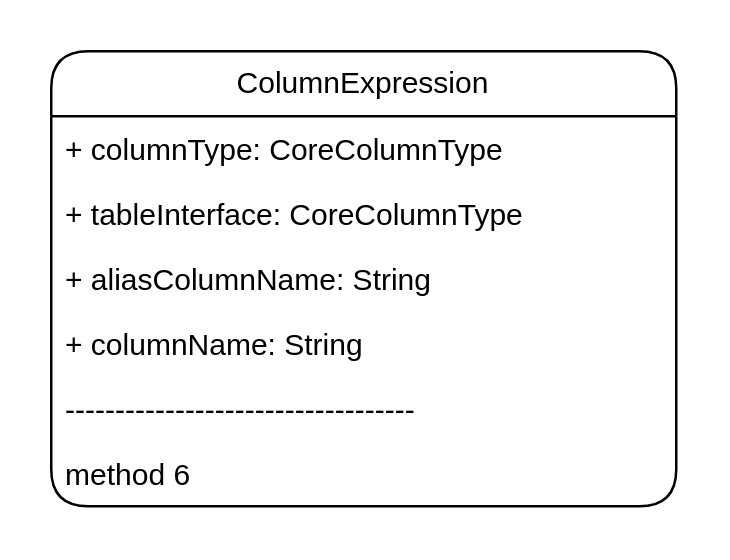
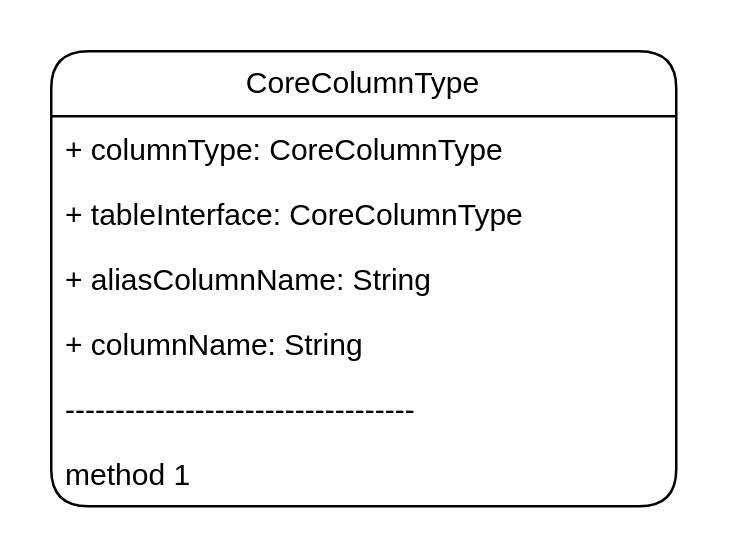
- <mxCell id="2" value="ColumnExpression" style="swimlane;fontStyle=0;childLayout=stackLayout;horizontal=1;startSize=26;fillColor=none;horizontalStack=0;resizeParent=1;resizeParentMax=0;resizeLast=0;collapsible=1;marginBottom=0;whiteSpace=wrap;html=1;swimlaneLine=1;glass=0;shadow=0;rounded=1;arcSize=19;" parent="1" vertex="1"><mxGeometry x="20" y="20" width="250" height="182" as="geometry" /></mxCell>
+ <mxCell id="2" value="CoreColumnType" style="swimlane;fontStyle=0;childLayout=stackLayout;horizontal=1;startSize=26;fillColor=none;horizontalStack=0;resizeParent=1;resizeParentMax=0;resizeLast=0;collapsible=1;marginBottom=0;whiteSpace=wrap;html=1;swimlaneLine=1;glass=0;shadow=0;rounded=1;arcSize=19;" parent="1" vertex="1"><mxGeometry x="20" y="20" width="250" height="182" as="geometry" /></mxCell>
- <mxCell id="8" value="method 6" style="text;strokeColor=none;fillColor=none;align=left;verticalAlign=top;spacingLeft=4;spacingRight=4;overflow=hidden;rotatable=0;points=[[0,0.5],[1,0.5]];portConstraint=eastwest;whiteSpace=wrap;html=1;glass=0;shadow=0;" vertex="1" parent="2"><mxGeometry y="156" width="250" height="26" as="geometry" /></mxCell>
+ <mxCell id="8" value="method 1" style="text;strokeColor=none;fillColor=none;align=left;verticalAlign=top;spacingLeft=4;spacingRight=4;overflow=hidden;rotatable=0;points=[[0,0.5],[1,0.5]];portConstraint=eastwest;whiteSpace=wrap;html=1;glass=0;shadow=0;" vertex="1" parent="2"><mxGeometry y="156" width="250" height="26" as="geometry" /></mxCell>
